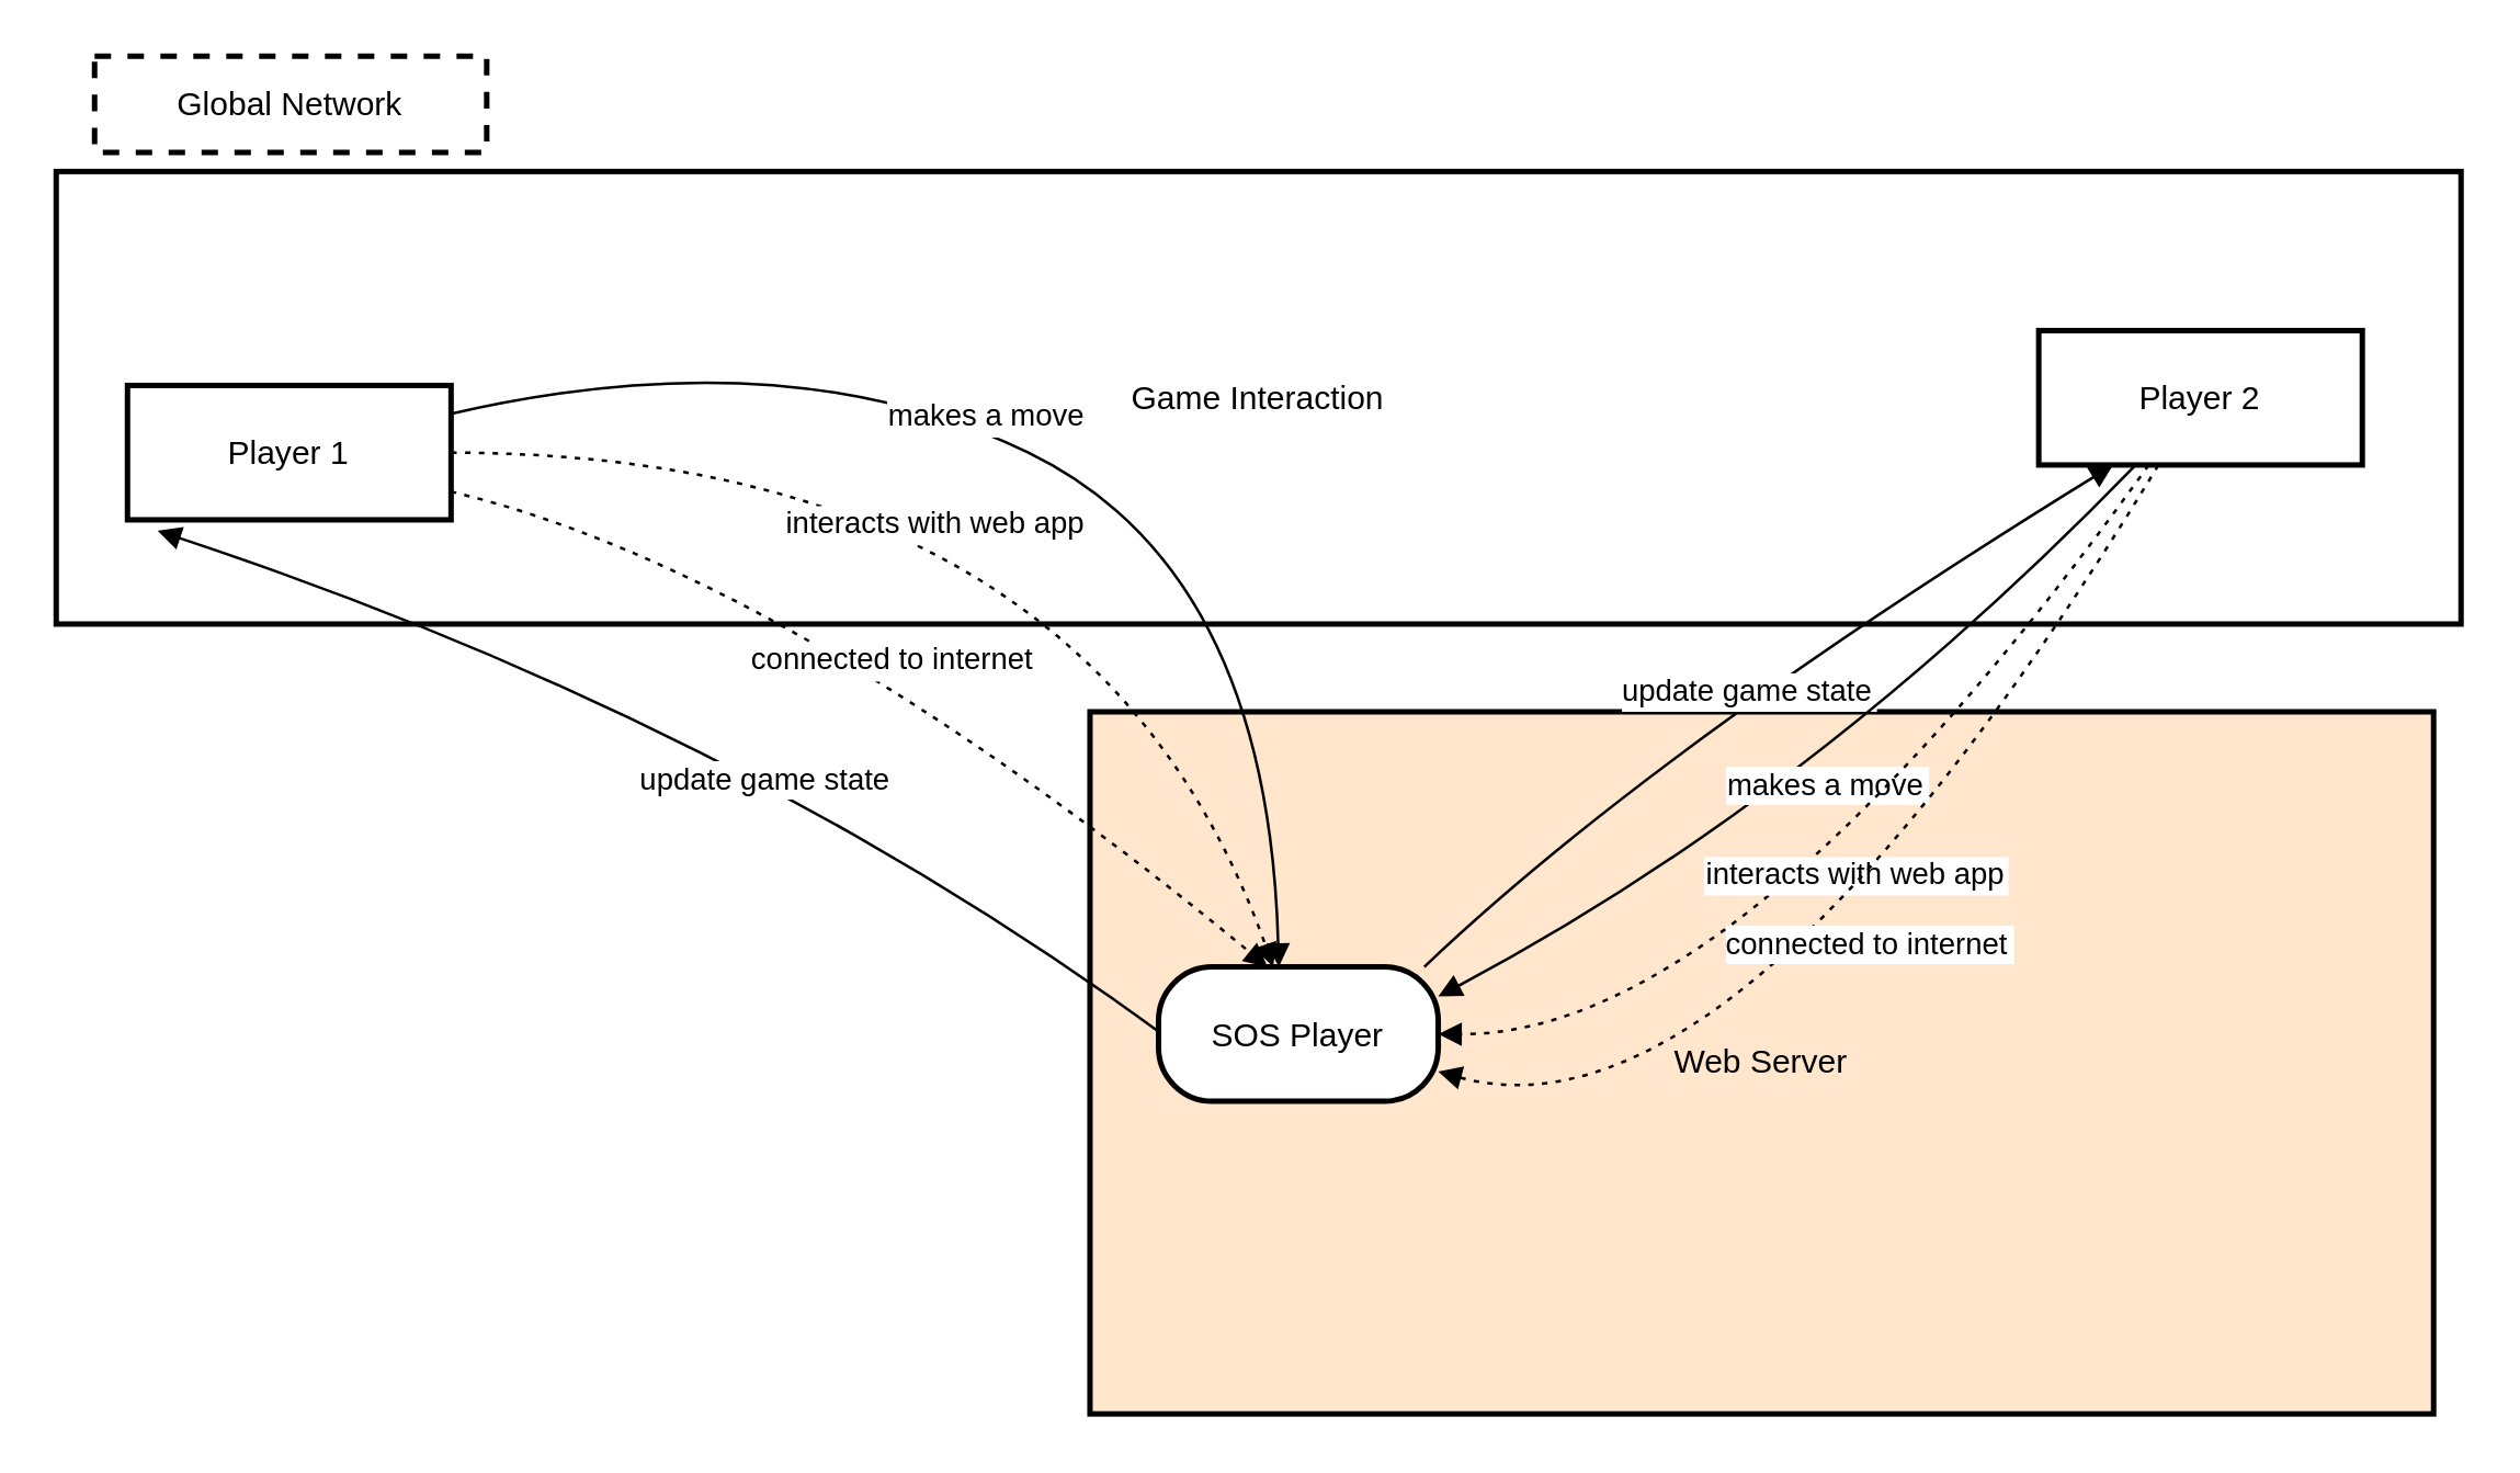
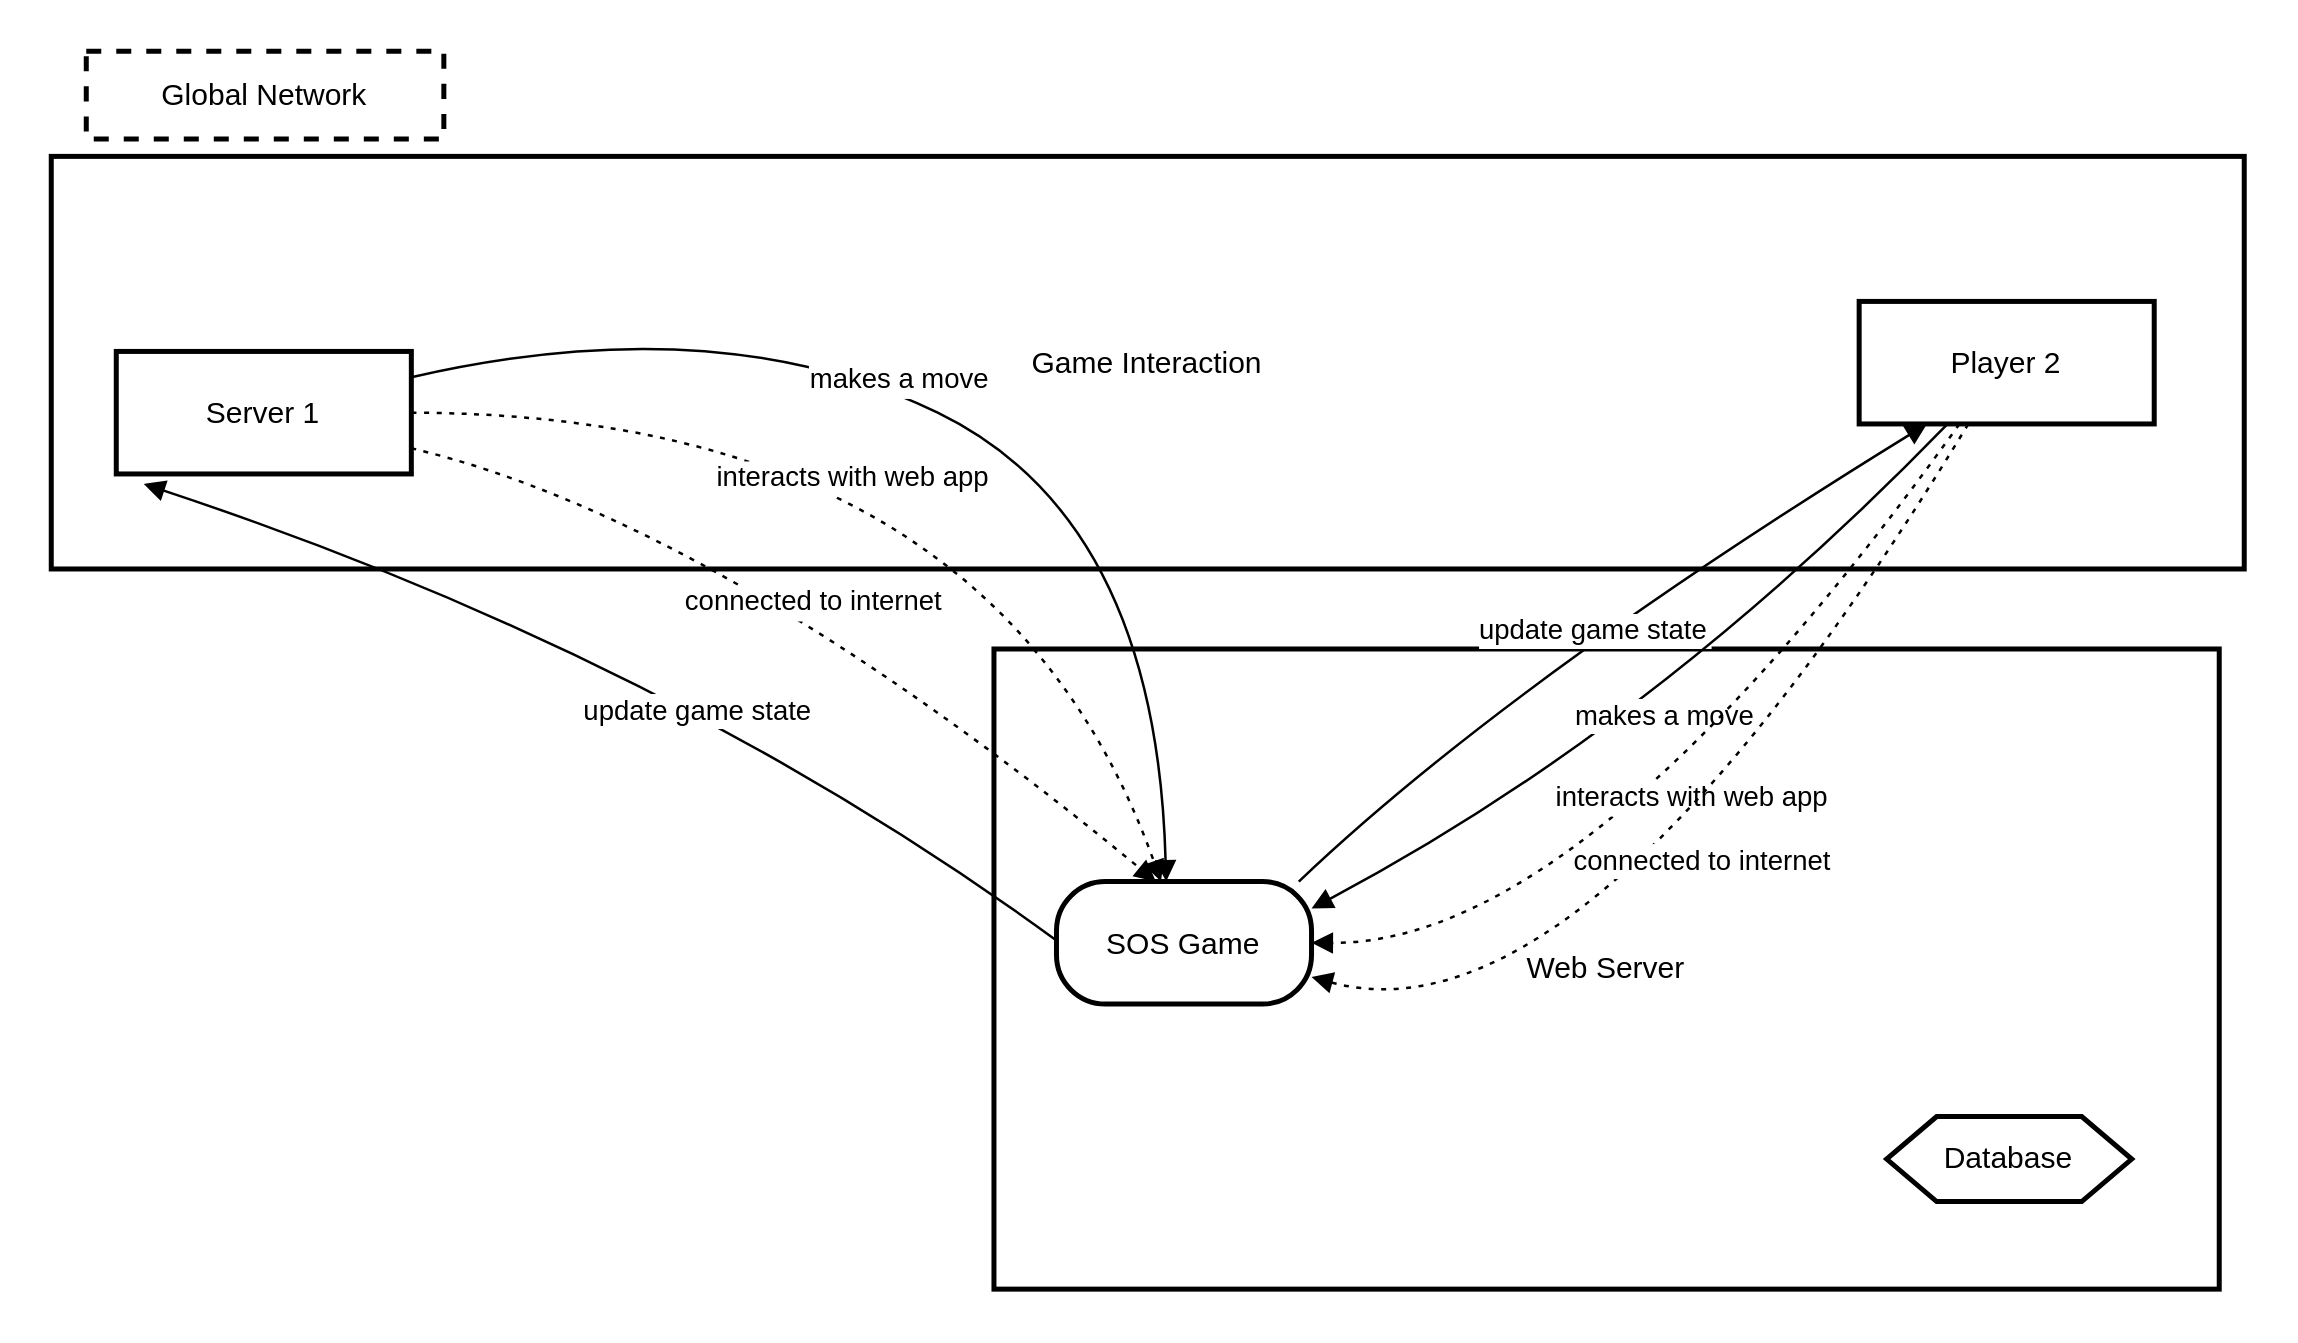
- <mxCell id="5" value="Player 1" style="whiteSpace=wrap;strokeWidth=2;" parent="1" vertex="1"><mxGeometry x="46" y="140" width="118" height="49" as="geometry" /></mxCell>
+ <mxCell id="5" value="Server 1" style="whiteSpace=wrap;strokeWidth=2;" parent="1" vertex="1"><mxGeometry x="46" y="140" width="118" height="49" as="geometry" /></mxCell>
- <mxCell id="6" value="SOS Player" style="rounded=1;arcSize=40;strokeWidth=2" parent="1" vertex="1"><mxGeometry x="422" y="352" width="102" height="49" as="geometry" /></mxCell>
+ <mxCell id="6" value="SOS Game" style="rounded=1;arcSize=40;strokeWidth=2" parent="1" vertex="1"><mxGeometry x="422" y="352" width="102" height="49" as="geometry" /></mxCell>
- <mxCell id="4" value="Web Server" style="whiteSpace=wrap;strokeWidth=2;fillColor=#ffe6cc;" parent="1" vertex="1"><mxGeometry x="397" y="259" width="490" height="256" as="geometry" /></mxCell>
+ <mxCell id="4" value="Web Server" style="whiteSpace=wrap;strokeWidth=2;" parent="1" vertex="1"><mxGeometry x="397" y="259" width="490" height="256" as="geometry" /></mxCell>
+ <mxCell id="8" value="Database" style="shape=hexagon;perimeter=hexagonPerimeter2;fixedSize=1;strokeWidth=2;whiteSpace=wrap;" parent="1" vertex="1"><mxGeometry x="754" y="446" width="98" height="34" as="geometry" /></mxCell>
